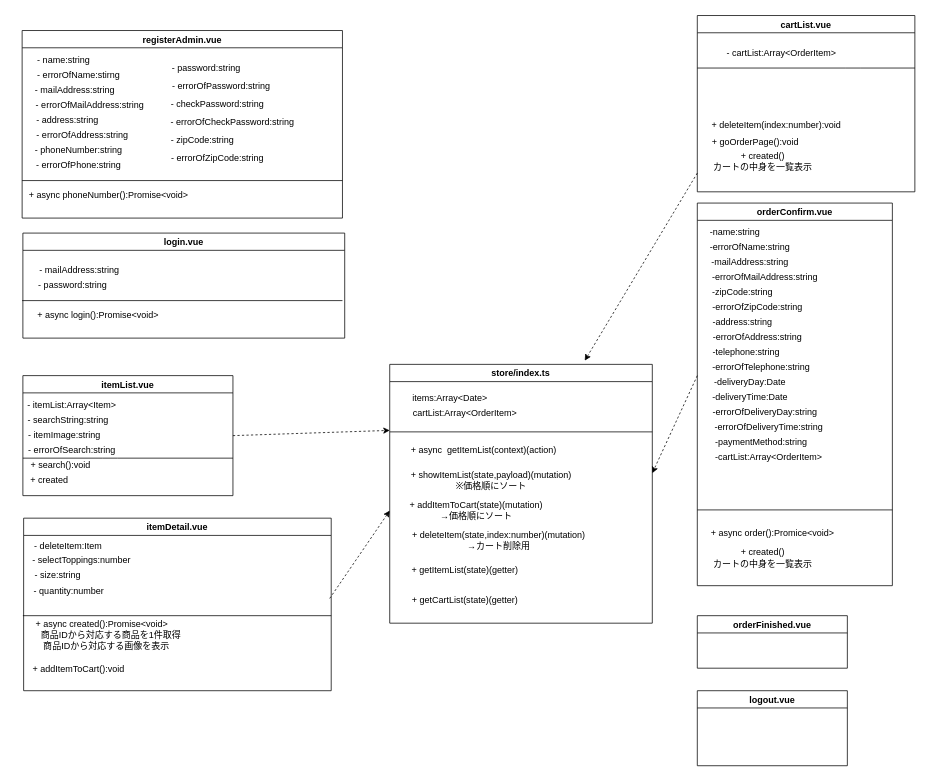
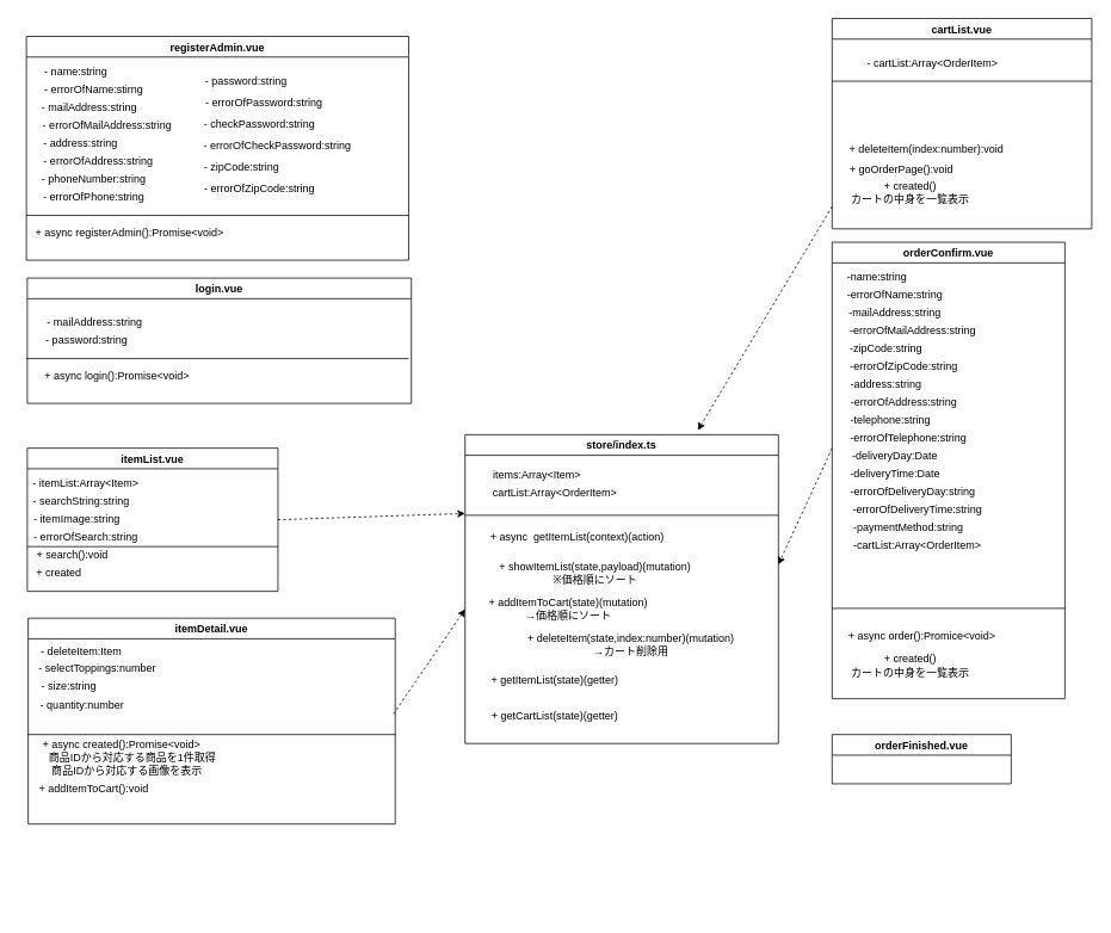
- <mxCell id="18" value="+ async phoneNumber():Promise&amp;lt;void&amp;gt;" style="text;html=1;align=center;verticalAlign=middle;resizable=0;points=[];autosize=1;strokeColor=none;" parent="2" vertex="1"><mxGeometry y="210" width="230" height="20" as="geometry" /></mxCell>
+ <mxCell id="18" value="+ async registerAdmin():Promise&amp;lt;void&amp;gt;" style="text;html=1;align=center;verticalAlign=middle;resizable=0;points=[];autosize=1;strokeColor=none;" parent="2" vertex="1"><mxGeometry y="210" width="230" height="20" as="geometry" /></mxCell>
- <mxCell id="69" value="items:Array&amp;lt;Date&amp;gt;" style="text;html=1;align=center;verticalAlign=middle;resizable=0;points=[];autosize=1;strokeColor=none;" parent="67" vertex="1"><mxGeometry x="25" y="35" width="110" height="20" as="geometry" /></mxCell>
+ <mxCell id="69" value="items:Array&amp;lt;Item&amp;gt;" style="text;html=1;align=center;verticalAlign=middle;resizable=0;points=[];autosize=1;strokeColor=none;" parent="67" vertex="1"><mxGeometry x="25" y="35" width="110" height="20" as="geometry" /></mxCell>
- <mxCell id="68" value="+ showItemList(state,payload)(mutation)&lt;br&gt;※価格順にソート" style="text;html=1;align=center;verticalAlign=middle;resizable=0;points=[];autosize=1;strokeColor=none;" parent="67" vertex="1"><mxGeometry x="20" y="140" width="230" height="30" as="geometry" /></mxCell>
+ <mxCell id="68" value="+ showItemList(state,payload)(mutation)&lt;br&gt;※価格順にソート" style="text;html=1;align=center;verticalAlign=middle;resizable=0;points=[];autosize=1;strokeColor=none;" parent="67" vertex="1"><mxGeometry x="30" y="140" width="230" height="30" as="geometry" /></mxCell>
- <mxCell id="75" value="+ deleteItem(state,index:number)(mutation)&lt;br&gt;→カート削除用" style="text;html=1;align=center;verticalAlign=middle;resizable=0;points=[];autosize=1;strokeColor=none;" vertex="1" parent="67"><mxGeometry x="20" y="220" width="250" height="30" as="geometry" /></mxCell>
+ <mxCell id="75" value="+ deleteItem(state,index:number)(mutation)&lt;br&gt;→カート削除用" style="text;html=1;align=center;verticalAlign=middle;resizable=0;points=[];autosize=1;strokeColor=none;" vertex="1" parent="67"><mxGeometry x="60" y="220" width="250" height="30" as="geometry" /></mxCell>
- <mxCell id="58" value="orderFinished.vue" style="swimlane;" parent="1" vertex="1"><mxGeometry x="929" y="820" width="200" height="70" as="geometry" /></mxCell>
+ <mxCell id="58" value="orderFinished.vue" style="swimlane;" parent="1" vertex="1"><mxGeometry x="929" y="820" width="200" height="55" as="geometry" /></mxCell>
- <mxCell id="26" value="+ addItemToCart():void" style="text;html=1;align=center;verticalAlign=middle;resizable=0;points=[];autosize=1;strokeColor=none;" parent="19" vertex="1"><mxGeometry x="3" y="191" width="140" height="20" as="geometry" /></mxCell>
+ <mxCell id="26" value="+ addItemToCart():void" style="text;html=1;align=center;verticalAlign=middle;resizable=0;points=[];autosize=1;strokeColor=none;" parent="19" vertex="1"><mxGeometry x="3" y="181" width="140" height="20" as="geometry" /></mxCell>
- <mxCell id="64" value="logout.vue" style="swimlane;" parent="1" vertex="1"><mxGeometry x="929" y="920" width="200" height="100" as="geometry" /></mxCell>
